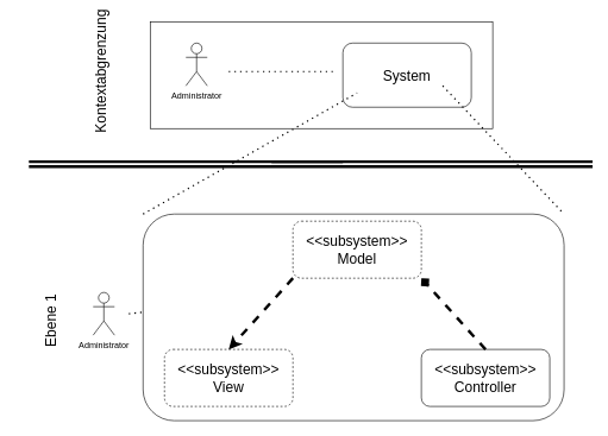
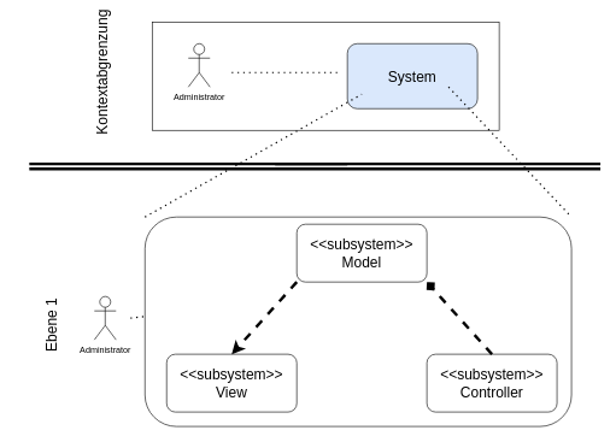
- <mxCell id="4" value="&lt;font style=&quot;font-size: 20px;&quot;&gt;System&lt;/font&gt;" style="rounded=1;whiteSpace=wrap;html=1;" parent="1" vertex="1"><mxGeometry x="480" y="50" width="180" height="90" as="geometry" /></mxCell>
+ <mxCell id="4" value="&lt;font style=&quot;font-size: 20px;&quot;&gt;System&lt;/font&gt;" style="rounded=1;whiteSpace=wrap;html=1;fillColor=#dae8fc;" parent="1" vertex="1"><mxGeometry x="480" y="50" width="180" height="90" as="geometry" /></mxCell>
- <mxCell id="12" value="&amp;lt;&amp;lt;subsystem&amp;gt;&amp;gt;&lt;br&gt;Model" style="rounded=1;whiteSpace=wrap;html=1;fontSize=20;fillColor=none;dashed=1;" parent="1" vertex="1"><mxGeometry x="410" y="300" width="180" height="80" as="geometry" /></mxCell>
+ <mxCell id="12" value="&amp;lt;&amp;lt;subsystem&amp;gt;&amp;gt;&lt;br&gt;Model" style="rounded=1;whiteSpace=wrap;html=1;fontSize=20;fillColor=none;" parent="1" vertex="1"><mxGeometry x="410" y="300" width="180" height="80" as="geometry" /></mxCell>
- <mxCell id="14" value="&amp;lt;&amp;lt;subsystem&amp;gt;&amp;gt;&lt;br&gt;View" style="rounded=1;whiteSpace=wrap;html=1;fontSize=20;fillColor=none;dashed=1;" parent="1" vertex="1"><mxGeometry x="230" y="480" width="180" height="80" as="geometry" /></mxCell>
+ <mxCell id="14" value="&amp;lt;&amp;lt;subsystem&amp;gt;&amp;gt;&lt;br&gt;View" style="rounded=1;whiteSpace=wrap;html=1;fontSize=20;fillColor=none;" parent="1" vertex="1"><mxGeometry x="230" y="480" width="180" height="80" as="geometry" /></mxCell>
